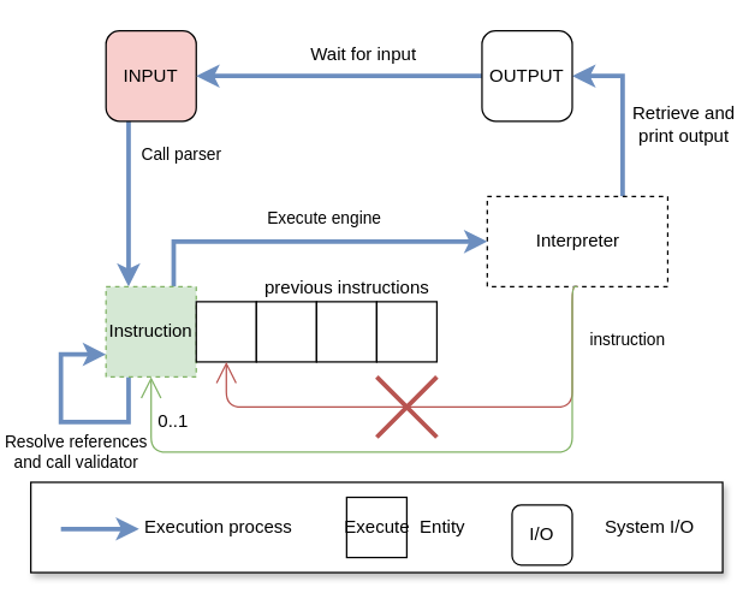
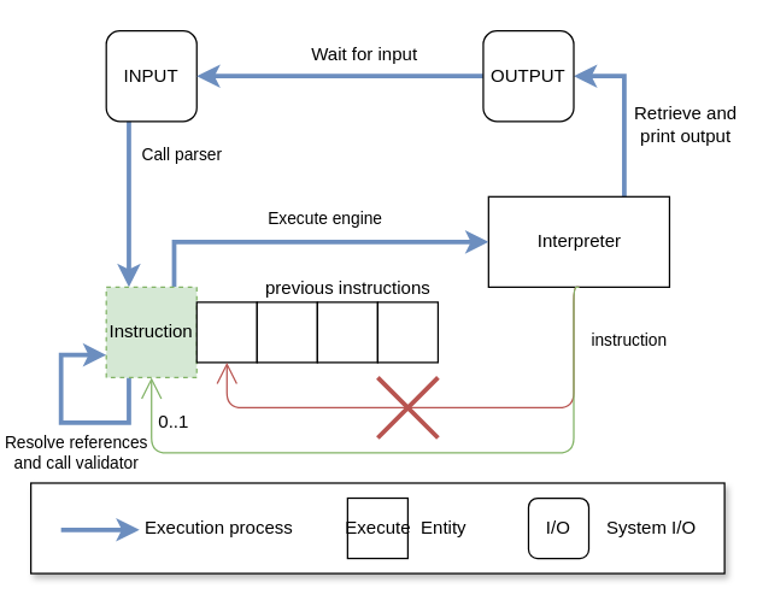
- <mxCell id="6" value="INPUT" style="rounded=1;whiteSpace=wrap;html=1;fillColor=#f8cecc;" parent="1" vertex="1"><mxGeometry x="70" y="20" width="60" height="60" as="geometry" /></mxCell>
+ <mxCell id="6" value="INPUT" style="rounded=1;whiteSpace=wrap;html=1;" parent="1" vertex="1"><mxGeometry x="70" y="20" width="60" height="60" as="geometry" /></mxCell>
- <mxCell id="4" value="Interpreter" style="rounded=0;whiteSpace=wrap;html=1;dashed=1;" parent="1" vertex="1"><mxGeometry x="323.5" y="130" width="120" height="60" as="geometry" /></mxCell>
+ <mxCell id="4" value="Interpreter" style="rounded=0;whiteSpace=wrap;html=1;" parent="1" vertex="1"><mxGeometry x="323.5" y="130" width="120" height="60" as="geometry" /></mxCell>
- <mxCell id="23" value="&lt;div style=&quot;text-align: center&quot;&gt;&lt;span&gt;I/O&lt;/span&gt;&lt;/div&gt;" style="rounded=1;whiteSpace=wrap;html=1;shadow=0;align=center;" parent="1" vertex="1"><mxGeometry x="340" y="335" width="40" height="40" as="geometry" /></mxCell>
+ <mxCell id="23" value="&lt;div style=&quot;text-align: center&quot;&gt;&lt;span&gt;I/O&lt;/span&gt;&lt;/div&gt;" style="rounded=1;whiteSpace=wrap;html=1;shadow=0;align=center;" parent="1" vertex="1"><mxGeometry x="350" y="330" width="40" height="40" as="geometry" /></mxCell>
